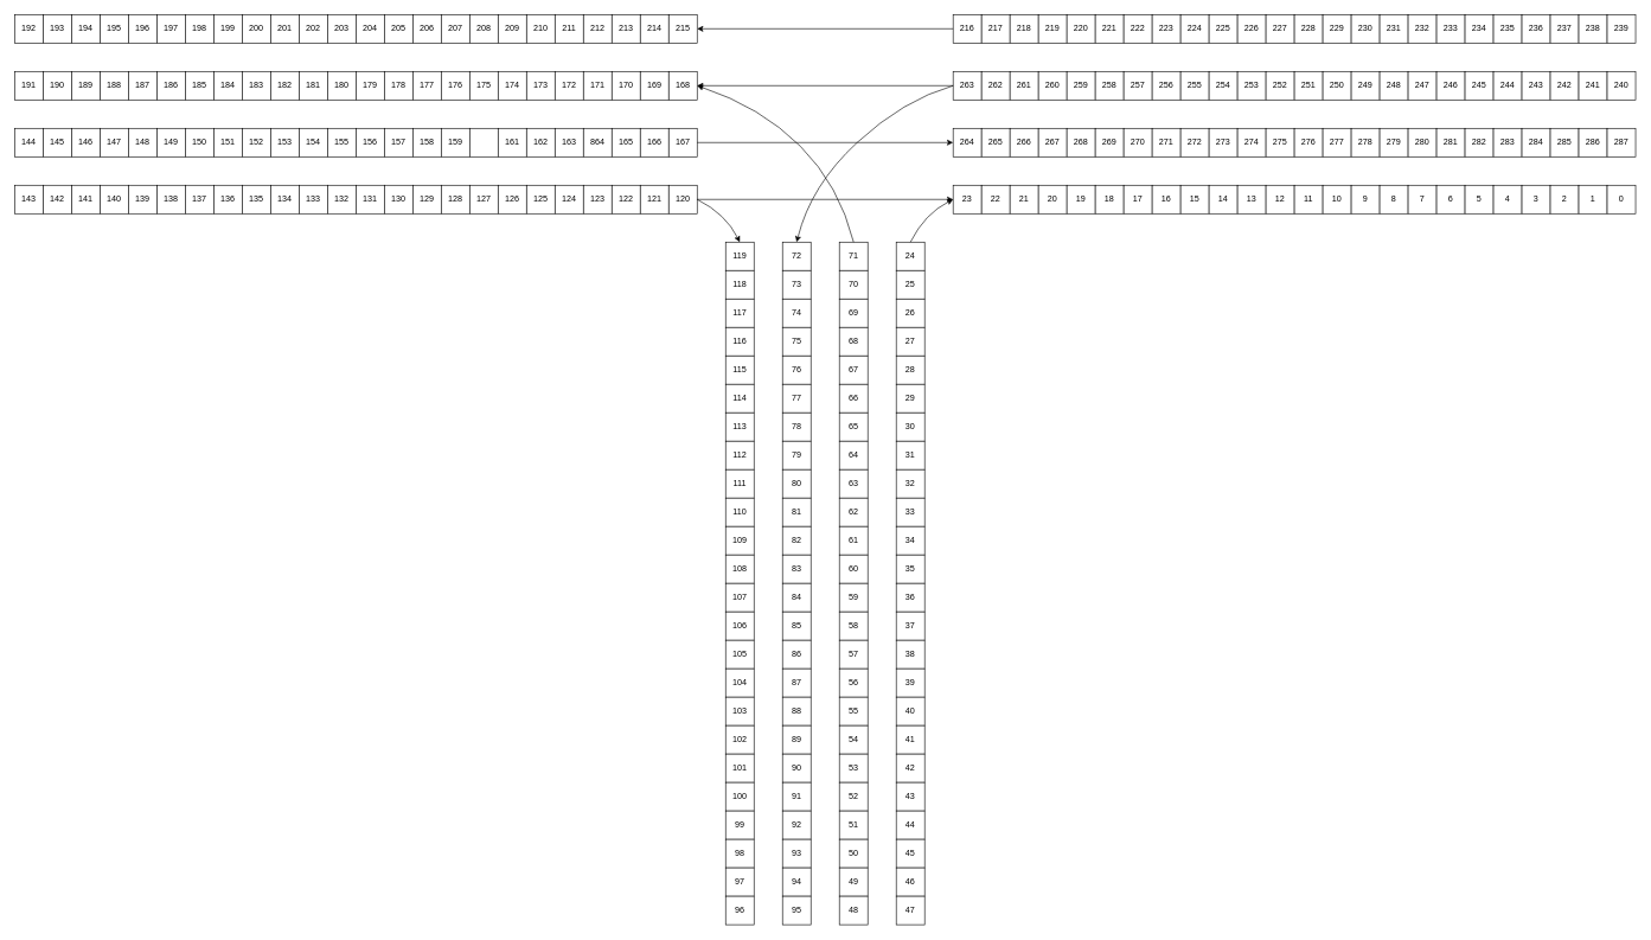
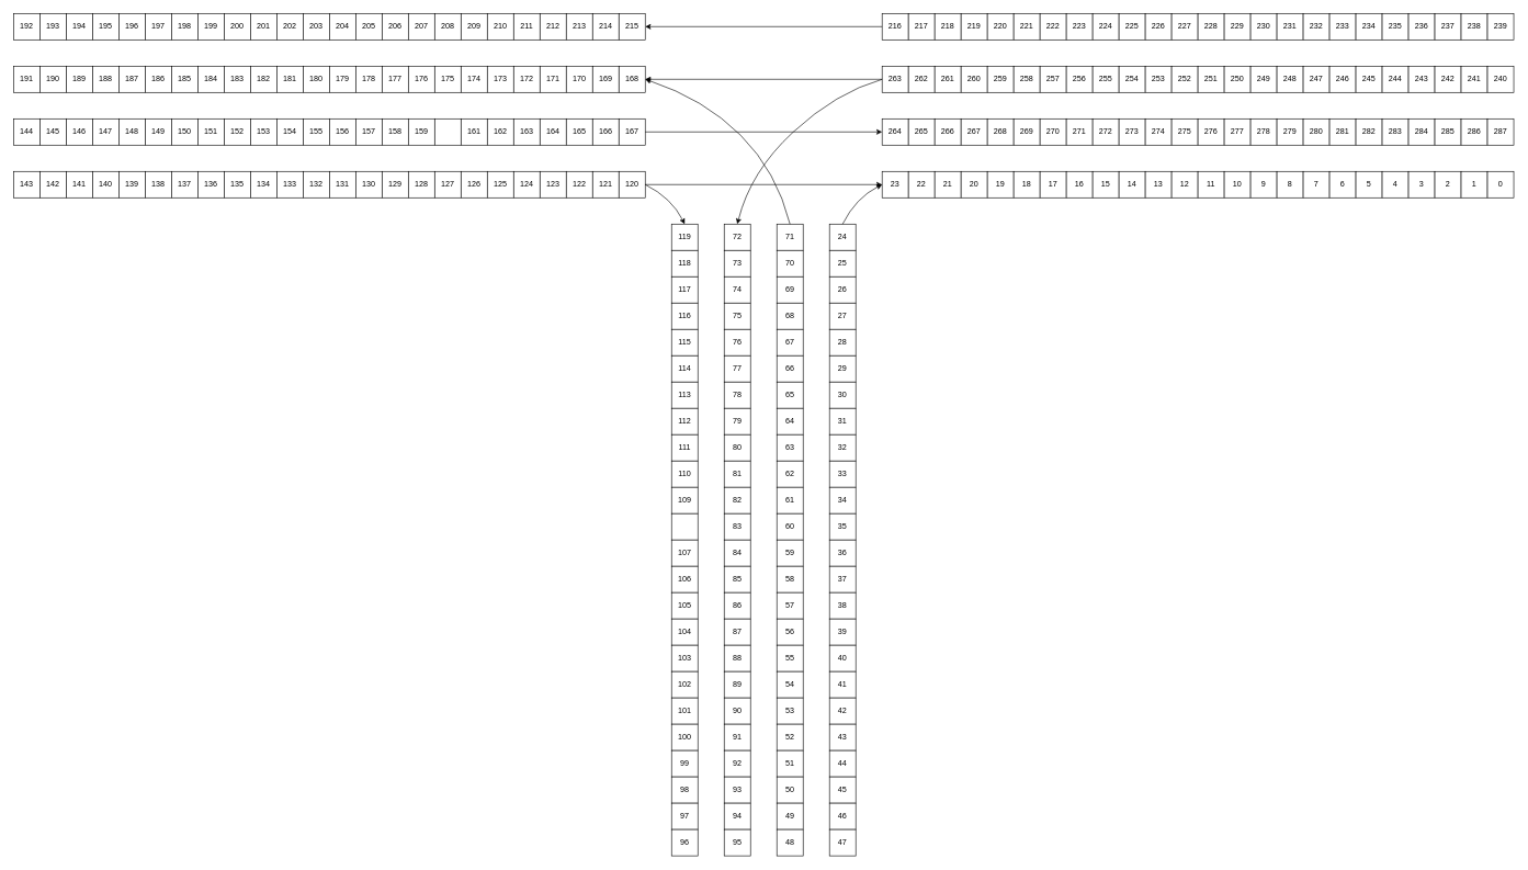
- <mxCell id="426" value="864" style="text;html=1;strokeColor=none;fillColor=none;align=center;verticalAlign=middle;whiteSpace=wrap;rounded=0;" vertex="1" parent="1"><mxGeometry x="825" y="185" width="30" height="30" as="geometry" /></mxCell>
+ <mxCell id="426" value="164" style="text;html=1;strokeColor=none;fillColor=none;align=center;verticalAlign=middle;whiteSpace=wrap;rounded=0;" vertex="1" parent="1"><mxGeometry x="825" y="185" width="30" height="30" as="geometry" /></mxCell>
- <mxCell id="361" value="108" style="text;html=1;strokeColor=none;fillColor=none;align=center;verticalAlign=middle;whiteSpace=wrap;rounded=0;" vertex="1" parent="1"><mxGeometry x="1025" y="785" width="30" height="30" as="geometry" /></mxCell>
